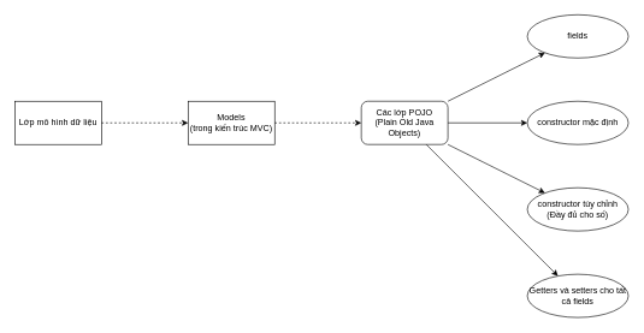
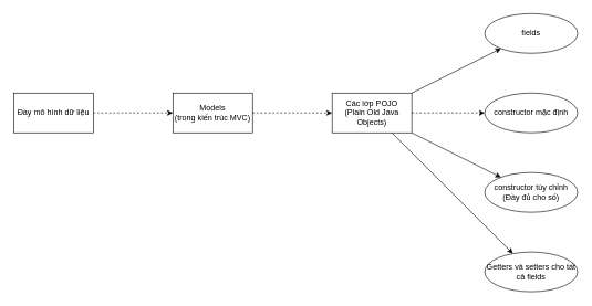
- <mxCell id="2" value="Lớp mô hình dữ liệu" style="rounded=0;whiteSpace=wrap;html=1;" vertex="1" parent="1"><mxGeometry x="20" y="140" width="120" height="60" as="geometry" /></mxCell>
+ <mxCell id="2" value="Đầy mô hình dữ liệu" style="rounded=0;whiteSpace=wrap;html=1;" vertex="1" parent="1"><mxGeometry x="20" y="140" width="120" height="60" as="geometry" /></mxCell>
- <mxCell id="5" value="Các lớp POJO&lt;div&gt;(Plain Old Java Objects)&lt;/div&gt;" style="whiteSpace=wrap;html=1;rounded=1;" vertex="1" parent="1"><mxGeometry x="500" y="140" width="120" height="60" as="geometry" /></mxCell>
+ <mxCell id="5" value="Các lớp POJO&lt;div&gt;(Plain Old Java Objects)&lt;/div&gt;" style="rounded=0;whiteSpace=wrap;html=1;" vertex="1" parent="1"><mxGeometry x="500" y="140" width="120" height="60" as="geometry" /></mxCell>
- <mxCell id="12" value="" style="endArrow=classic;html=1;rounded=0;" edge="1" parent="1" source="5" target="8"><mxGeometry width="50" height="50" relative="1" as="geometry"><mxPoint x="630" y="180" as="sourcePoint" /><mxPoint x="680" y="130" as="targetPoint" /></mxGeometry></mxCell>
+ <mxCell id="12" value="" style="endArrow=classic;html=1;rounded=0;dashed=1;" edge="1" parent="1" source="5" target="8"><mxGeometry width="50" height="50" relative="1" as="geometry"><mxPoint x="630" y="180" as="sourcePoint" /><mxPoint x="680" y="130" as="targetPoint" /></mxGeometry></mxCell>
